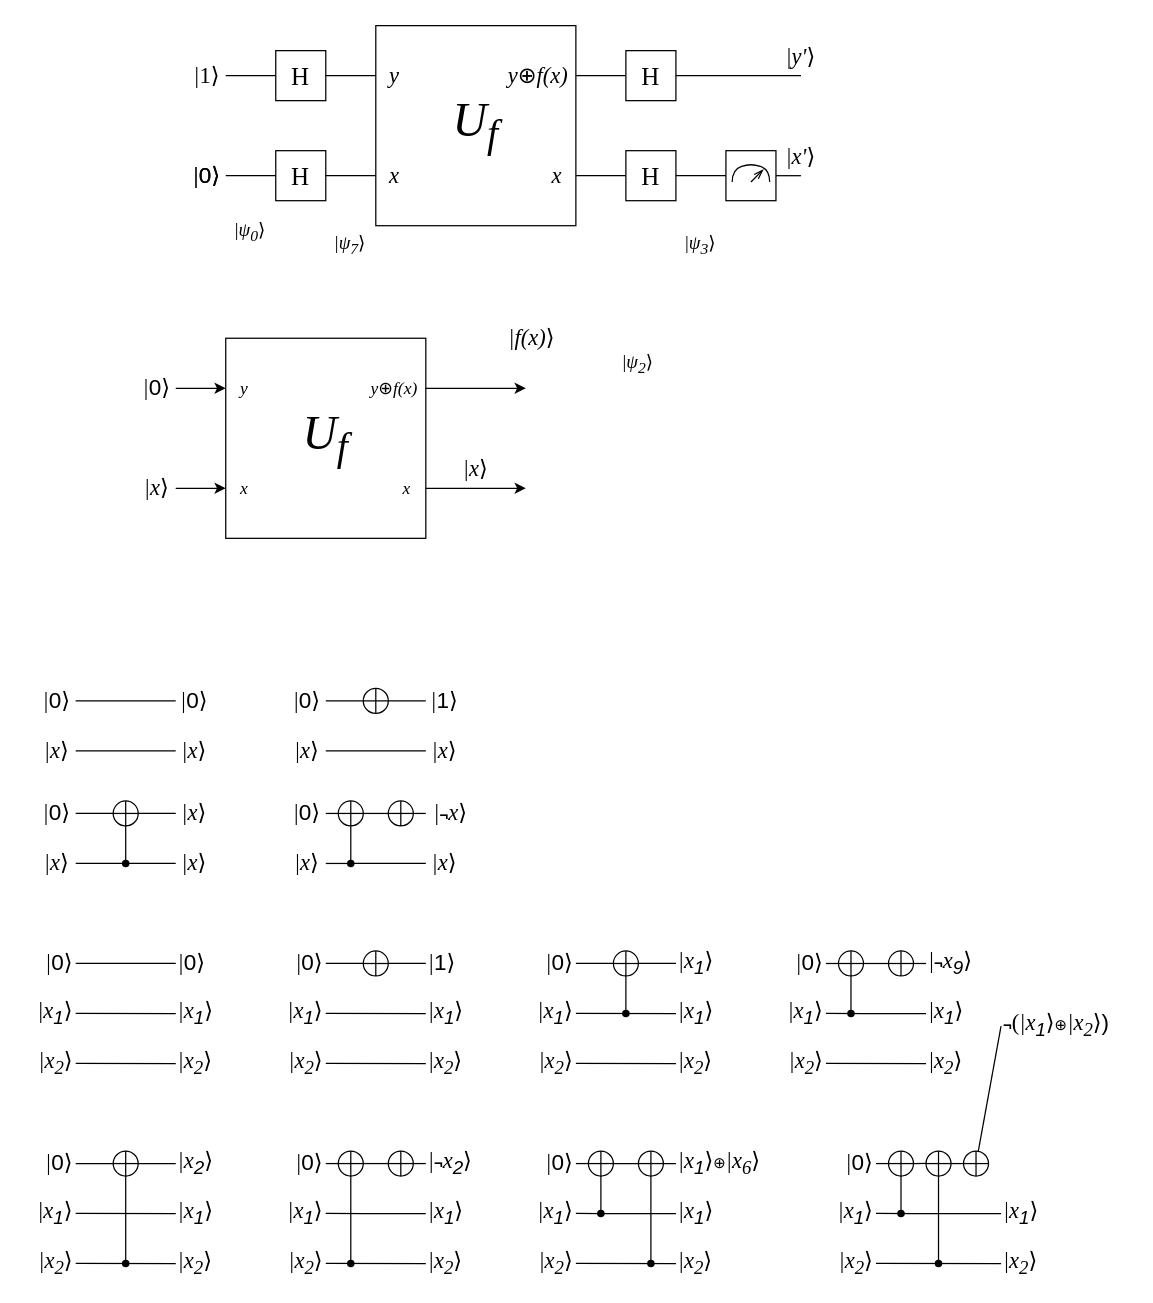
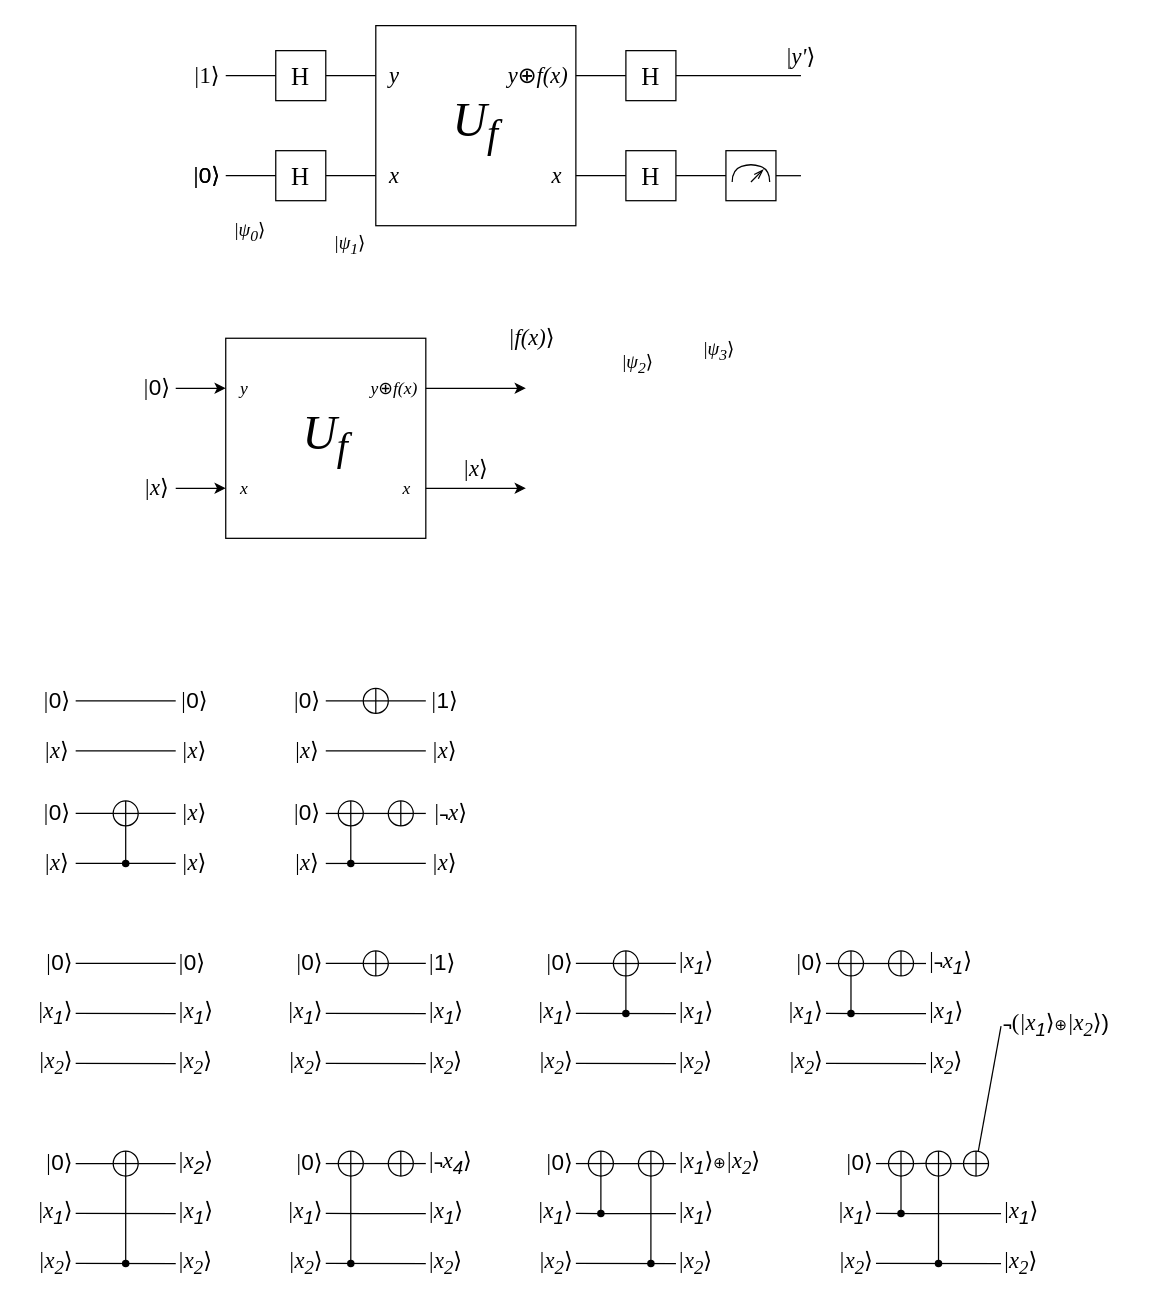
- <mxCell id="194" value="&lt;p&gt;&lt;font face=&quot;Verdana&quot; style=&quot;font-size: 18px;&quot;&gt;&lt;i&gt;|x'&lt;/i&gt;&lt;font&gt;&lt;span class=&quot;mclose&quot;&gt;⟩&lt;/span&gt;&lt;/font&gt;&lt;/font&gt;&lt;/p&gt;" style="text;html=1;align=center;verticalAlign=middle;whiteSpace=wrap;rounded=0;" vertex="1" parent="1"><mxGeometry x="620" y="110" width="40" height="30" as="geometry" /></mxCell>
- <mxCell id="22" value="&lt;font style=&quot;font-size: 15px;&quot; face=&quot;Verdana&quot;&gt;|&lt;/font&gt;&lt;font style=&quot;font-size: 15px;&quot;&gt;&lt;span class=&quot;mord mathnormal&quot;&gt;&lt;font face=&quot;Verdana&quot;&gt;&lt;i&gt;ψ&lt;sub&gt;7&lt;/sub&gt;&lt;/i&gt;&lt;/font&gt;&lt;/span&gt;&lt;span class=&quot;mclose&quot;&gt;⟩&lt;/span&gt;&lt;/font&gt;&lt;font style=&quot;font-size: 14px;&quot;&gt;&lt;span class=&quot;mspace&quot;&gt;&lt;/span&gt;&lt;/font&gt;&lt;font style=&quot;font-size: 13px;&quot;&gt;&lt;span class=&quot;mbin&quot;&gt;&lt;/span&gt;&lt;/font&gt;" style="text;html=1;align=center;verticalAlign=middle;whiteSpace=wrap;rounded=0;" parent="1" vertex="1"><mxGeometry x="260" y="180" width="40" height="30" as="geometry" /></mxCell>
+ <mxCell id="22" value="&lt;font style=&quot;font-size: 15px;&quot; face=&quot;Verdana&quot;&gt;|&lt;/font&gt;&lt;font style=&quot;font-size: 15px;&quot;&gt;&lt;span class=&quot;mord mathnormal&quot;&gt;&lt;font face=&quot;Verdana&quot;&gt;&lt;i&gt;ψ&lt;sub&gt;1&lt;/sub&gt;&lt;/i&gt;&lt;/font&gt;&lt;/span&gt;&lt;span class=&quot;mclose&quot;&gt;⟩&lt;/span&gt;&lt;/font&gt;&lt;font style=&quot;font-size: 14px;&quot;&gt;&lt;span class=&quot;mspace&quot;&gt;&lt;/span&gt;&lt;/font&gt;&lt;font style=&quot;font-size: 13px;&quot;&gt;&lt;span class=&quot;mbin&quot;&gt;&lt;/span&gt;&lt;/font&gt;" style="text;html=1;align=center;verticalAlign=middle;whiteSpace=wrap;rounded=0;" parent="1" vertex="1"><mxGeometry x="260" y="180" width="40" height="30" as="geometry" /></mxCell>
- <mxCell id="24" value="&lt;font style=&quot;font-size: 15px;&quot; face=&quot;Verdana&quot;&gt;|&lt;/font&gt;&lt;font style=&quot;font-size: 15px;&quot;&gt;&lt;span class=&quot;mord mathnormal&quot;&gt;&lt;font face=&quot;Verdana&quot;&gt;&lt;i&gt;ψ&lt;sub&gt;3&lt;/sub&gt;&lt;/i&gt;&lt;/font&gt;&lt;/span&gt;&lt;span class=&quot;mclose&quot;&gt;⟩&lt;/span&gt;&lt;/font&gt;&lt;font style=&quot;font-size: 14px;&quot;&gt;&lt;span class=&quot;mspace&quot;&gt;&lt;/span&gt;&lt;/font&gt;&lt;font style=&quot;font-size: 13px;&quot;&gt;&lt;span class=&quot;mbin&quot;&gt;&lt;/span&gt;&lt;/font&gt;" style="text;html=1;align=center;verticalAlign=middle;whiteSpace=wrap;rounded=0;" parent="1" vertex="1"><mxGeometry x="540" y="180" width="40" height="30" as="geometry" /></mxCell>
+ <mxCell id="24" value="&lt;font style=&quot;font-size: 15px;&quot; face=&quot;Verdana&quot;&gt;|&lt;/font&gt;&lt;font style=&quot;font-size: 15px;&quot;&gt;&lt;span class=&quot;mord mathnormal&quot;&gt;&lt;font face=&quot;Verdana&quot;&gt;&lt;i&gt;ψ&lt;sub&gt;3&lt;/sub&gt;&lt;/i&gt;&lt;/font&gt;&lt;/span&gt;&lt;span class=&quot;mclose&quot;&gt;⟩&lt;/span&gt;&lt;/font&gt;&lt;font style=&quot;font-size: 14px;&quot;&gt;&lt;span class=&quot;mspace&quot;&gt;&lt;/span&gt;&lt;/font&gt;&lt;font style=&quot;font-size: 13px;&quot;&gt;&lt;span class=&quot;mbin&quot;&gt;&lt;/span&gt;&lt;/font&gt;" style="text;html=1;align=center;verticalAlign=middle;whiteSpace=wrap;rounded=0;" parent="1" vertex="1"><mxGeometry x="555" y="265" width="40" height="30" as="geometry" /></mxCell>
- <mxCell id="118" value="&lt;i&gt;&lt;font style=&quot;font-size: 18px;&quot;&gt;&lt;font face=&quot;Verdana&quot;&gt;|&lt;/font&gt;&lt;font face=&quot;Verdana&quot;&gt;&lt;/font&gt;&lt;/font&gt;&lt;/i&gt;&lt;span class=&quot;NA6bn BxUVEf ILfuVd&quot; lang=&quot;en&quot;&gt;&lt;span class=&quot;hgKElc&quot;&gt;&lt;span&gt;&lt;span&gt;&lt;b&gt;¬&lt;/b&gt;&lt;/span&gt;&lt;/span&gt;&lt;/span&gt;&lt;/span&gt;&lt;i&gt;&lt;font style=&quot;font-size: 18px;&quot;&gt;&lt;font face=&quot;Verdana&quot;&gt;x&lt;/font&gt;&lt;font&gt;&lt;span class=&quot;mclose&quot;&gt;&lt;sub&gt;9&lt;/sub&gt;&lt;/span&gt;&lt;/font&gt;&lt;/font&gt;&lt;/i&gt;&lt;font style=&quot;font-size: 18px;&quot;&gt;&lt;font&gt;&lt;span class=&quot;mclose&quot;&gt;⟩&lt;/span&gt;&lt;/font&gt;&lt;/font&gt;&lt;i&gt;&lt;font style=&quot;font-size: 18px;&quot;&gt;&lt;font&gt;&lt;span class=&quot;mspace&quot;&gt;&lt;/span&gt;&lt;/font&gt;&lt;/font&gt;&lt;/i&gt;" style="text;html=1;align=left;verticalAlign=middle;whiteSpace=wrap;rounded=0;" vertex="1" parent="1"><mxGeometry x="740" y="760" width="50" height="20" as="geometry" /></mxCell>
+ <mxCell id="118" value="&lt;i&gt;&lt;font style=&quot;font-size: 18px;&quot;&gt;&lt;font face=&quot;Verdana&quot;&gt;|&lt;/font&gt;&lt;font face=&quot;Verdana&quot;&gt;&lt;/font&gt;&lt;/font&gt;&lt;/i&gt;&lt;span class=&quot;NA6bn BxUVEf ILfuVd&quot; lang=&quot;en&quot;&gt;&lt;span class=&quot;hgKElc&quot;&gt;&lt;span&gt;&lt;span&gt;&lt;b&gt;¬&lt;/b&gt;&lt;/span&gt;&lt;/span&gt;&lt;/span&gt;&lt;/span&gt;&lt;i&gt;&lt;font style=&quot;font-size: 18px;&quot;&gt;&lt;font face=&quot;Verdana&quot;&gt;x&lt;/font&gt;&lt;font&gt;&lt;span class=&quot;mclose&quot;&gt;&lt;sub&gt;1&lt;/sub&gt;&lt;/span&gt;&lt;/font&gt;&lt;/font&gt;&lt;/i&gt;&lt;font style=&quot;font-size: 18px;&quot;&gt;&lt;font&gt;&lt;span class=&quot;mclose&quot;&gt;⟩&lt;/span&gt;&lt;/font&gt;&lt;/font&gt;&lt;i&gt;&lt;font style=&quot;font-size: 18px;&quot;&gt;&lt;font&gt;&lt;span class=&quot;mspace&quot;&gt;&lt;/span&gt;&lt;/font&gt;&lt;/font&gt;&lt;/i&gt;" style="text;html=1;align=left;verticalAlign=middle;whiteSpace=wrap;rounded=0;" vertex="1" parent="1"><mxGeometry x="740" y="760" width="50" height="20" as="geometry" /></mxCell>
- <mxCell id="174" value="&lt;i&gt;&lt;font style=&quot;font-size: 18px;&quot;&gt;&lt;font face=&quot;Verdana&quot;&gt;|&lt;/font&gt;&lt;/font&gt;&lt;/i&gt;&lt;span class=&quot;NA6bn BxUVEf ILfuVd&quot; lang=&quot;en&quot;&gt;&lt;span class=&quot;hgKElc&quot;&gt;&lt;span&gt;&lt;span&gt;&lt;b&gt;¬&lt;/b&gt;&lt;/span&gt;&lt;/span&gt;&lt;/span&gt;&lt;/span&gt;&lt;i&gt;&lt;font style=&quot;font-size: 18px;&quot;&gt;&lt;font face=&quot;Verdana&quot;&gt;x&lt;/font&gt;&lt;font&gt;&lt;span class=&quot;mclose&quot;&gt;&lt;sub&gt;2&lt;/sub&gt;&lt;/span&gt;&lt;/font&gt;&lt;/font&gt;&lt;/i&gt;&lt;font style=&quot;font-size: 18px;&quot;&gt;&lt;font&gt;&lt;span class=&quot;mclose&quot;&gt;⟩&lt;/span&gt;&lt;/font&gt;&lt;/font&gt;&lt;i&gt;&lt;font style=&quot;font-size: 18px;&quot;&gt;&lt;font&gt;&lt;span class=&quot;mspace&quot;&gt;&lt;/span&gt;&lt;/font&gt;&lt;/font&gt;&lt;/i&gt;" style="text;html=1;align=left;verticalAlign=middle;whiteSpace=wrap;rounded=0;" vertex="1" parent="1"><mxGeometry x="340" y="920" width="50" height="20" as="geometry" /></mxCell>
+ <mxCell id="174" value="&lt;i&gt;&lt;font style=&quot;font-size: 18px;&quot;&gt;&lt;font face=&quot;Verdana&quot;&gt;|&lt;/font&gt;&lt;/font&gt;&lt;/i&gt;&lt;span class=&quot;NA6bn BxUVEf ILfuVd&quot; lang=&quot;en&quot;&gt;&lt;span class=&quot;hgKElc&quot;&gt;&lt;span&gt;&lt;span&gt;&lt;b&gt;¬&lt;/b&gt;&lt;/span&gt;&lt;/span&gt;&lt;/span&gt;&lt;/span&gt;&lt;i&gt;&lt;font style=&quot;font-size: 18px;&quot;&gt;&lt;font face=&quot;Verdana&quot;&gt;x&lt;/font&gt;&lt;font&gt;&lt;span class=&quot;mclose&quot;&gt;&lt;sub&gt;4&lt;/sub&gt;&lt;/span&gt;&lt;/font&gt;&lt;/font&gt;&lt;/i&gt;&lt;font style=&quot;font-size: 18px;&quot;&gt;&lt;font&gt;&lt;span class=&quot;mclose&quot;&gt;⟩&lt;/span&gt;&lt;/font&gt;&lt;/font&gt;&lt;i&gt;&lt;font style=&quot;font-size: 18px;&quot;&gt;&lt;font&gt;&lt;span class=&quot;mspace&quot;&gt;&lt;/span&gt;&lt;/font&gt;&lt;/font&gt;&lt;/i&gt;" style="text;html=1;align=left;verticalAlign=middle;whiteSpace=wrap;rounded=0;" vertex="1" parent="1"><mxGeometry x="340" y="920" width="50" height="20" as="geometry" /></mxCell>
- <mxCell id="133" value="&lt;i&gt;&lt;font style=&quot;font-size: 18px;&quot;&gt;&lt;font face=&quot;Verdana&quot;&gt;|&lt;/font&gt;&lt;font face=&quot;Verdana&quot;&gt;x&lt;/font&gt;&lt;font&gt;&lt;span class=&quot;mclose&quot;&gt;&lt;sub&gt;1&lt;/sub&gt;&lt;/span&gt;&lt;/font&gt;&lt;/font&gt;&lt;/i&gt;&lt;font style=&quot;font-size: 18px;&quot;&gt;&lt;font&gt;&lt;span class=&quot;mclose&quot;&gt;⟩&lt;/span&gt;&lt;/font&gt;&lt;/font&gt;⊕&lt;i&gt;&lt;font style=&quot;font-size: 18px;&quot;&gt;&lt;font&gt;&lt;span class=&quot;mspace&quot;&gt;&lt;/span&gt;&lt;/font&gt;&lt;/font&gt;&lt;/i&gt;&lt;font style=&quot;font-size: 18px;&quot;&gt;&lt;i&gt;&lt;font face=&quot;Verdana&quot;&gt;|&lt;/font&gt;&lt;/i&gt;&lt;font face=&quot;Verdana&quot;&gt;&lt;i&gt;x&lt;sub&gt;6&lt;/sub&gt;&lt;/i&gt;&lt;/font&gt;&lt;font&gt;&lt;span class=&quot;mclose&quot;&gt;⟩&lt;/span&gt;&lt;/font&gt;&lt;font&gt;&lt;span class=&quot;mspace&quot;&gt;&lt;/span&gt;&lt;/font&gt;&lt;/font&gt;" style="text;html=1;align=left;verticalAlign=middle;whiteSpace=wrap;rounded=0;" vertex="1" parent="1"><mxGeometry x="540" y="920" width="80" height="20" as="geometry" /></mxCell>
+ <mxCell id="133" value="&lt;i&gt;&lt;font style=&quot;font-size: 18px;&quot;&gt;&lt;font face=&quot;Verdana&quot;&gt;|&lt;/font&gt;&lt;font face=&quot;Verdana&quot;&gt;x&lt;/font&gt;&lt;font&gt;&lt;span class=&quot;mclose&quot;&gt;&lt;sub&gt;1&lt;/sub&gt;&lt;/span&gt;&lt;/font&gt;&lt;/font&gt;&lt;/i&gt;&lt;font style=&quot;font-size: 18px;&quot;&gt;&lt;font&gt;&lt;span class=&quot;mclose&quot;&gt;⟩&lt;/span&gt;&lt;/font&gt;&lt;/font&gt;⊕&lt;i&gt;&lt;font style=&quot;font-size: 18px;&quot;&gt;&lt;font&gt;&lt;span class=&quot;mspace&quot;&gt;&lt;/span&gt;&lt;/font&gt;&lt;/font&gt;&lt;/i&gt;&lt;font style=&quot;font-size: 18px;&quot;&gt;&lt;i&gt;&lt;font face=&quot;Verdana&quot;&gt;|&lt;/font&gt;&lt;/i&gt;&lt;font face=&quot;Verdana&quot;&gt;&lt;i&gt;x&lt;sub&gt;2&lt;/sub&gt;&lt;/i&gt;&lt;/font&gt;&lt;font&gt;&lt;span class=&quot;mclose&quot;&gt;⟩&lt;/span&gt;&lt;/font&gt;&lt;font&gt;&lt;span class=&quot;mspace&quot;&gt;&lt;/span&gt;&lt;/font&gt;&lt;/font&gt;" style="text;html=1;align=left;verticalAlign=middle;whiteSpace=wrap;rounded=0;" vertex="1" parent="1"><mxGeometry x="540" y="920" width="80" height="20" as="geometry" /></mxCell>
